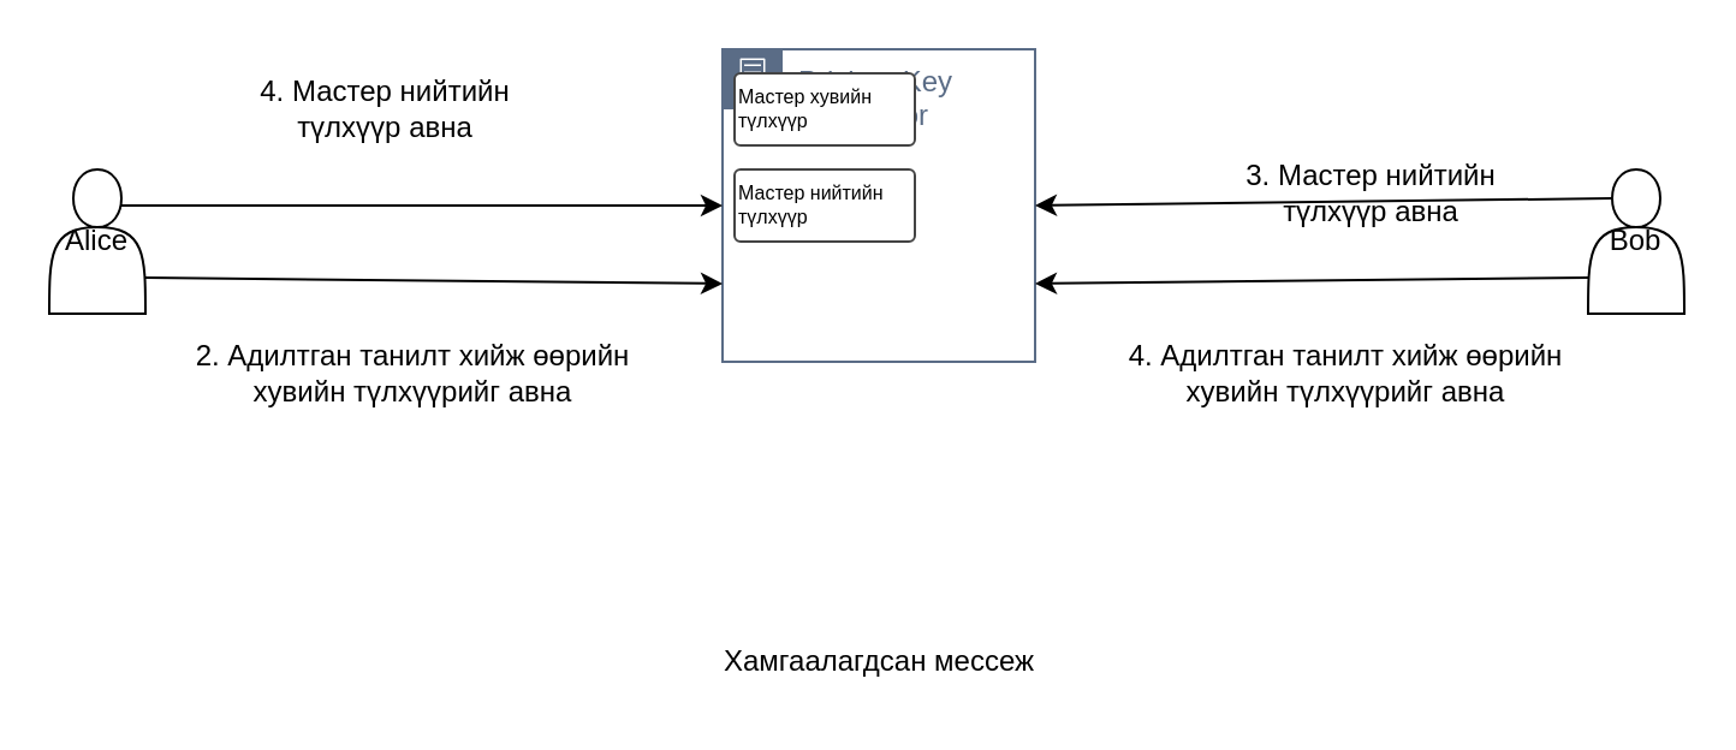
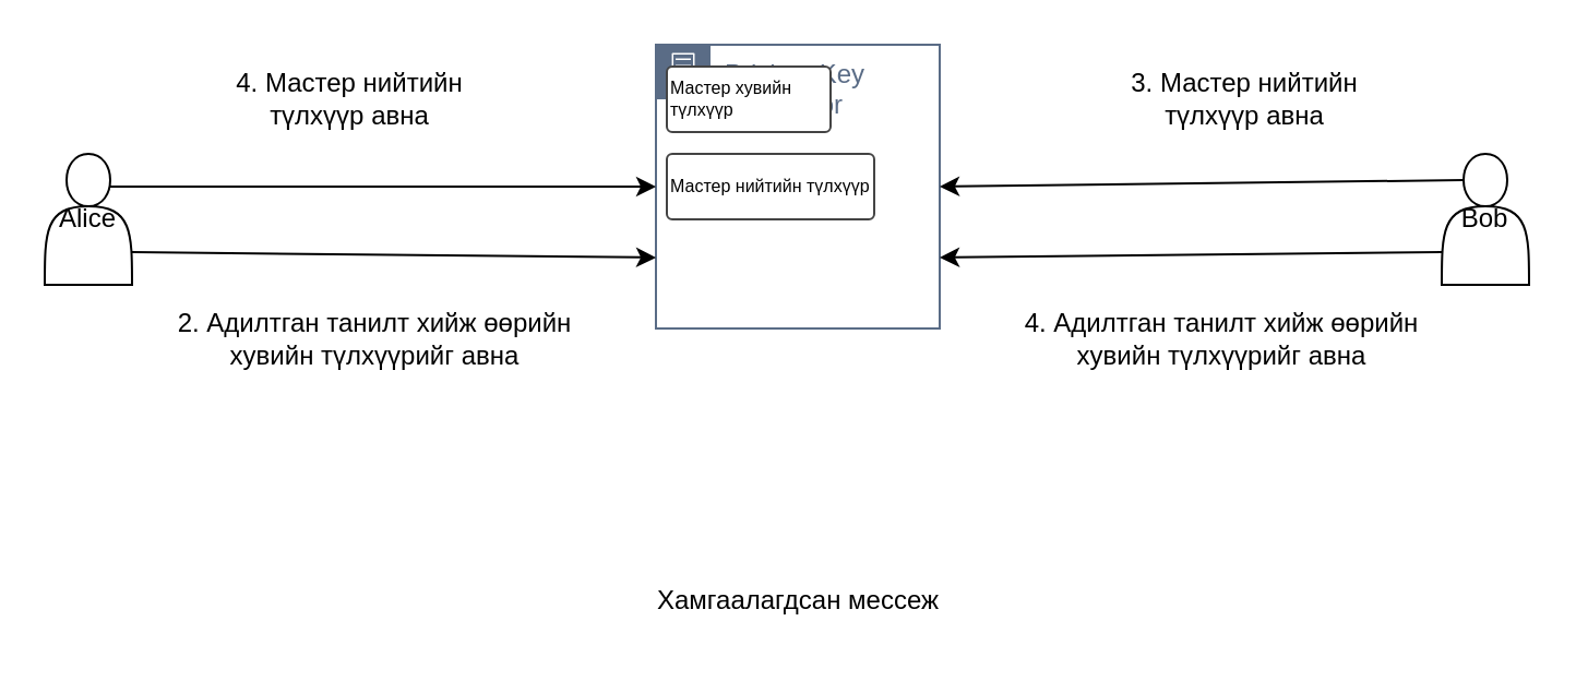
- <mxCell id="13" value="3. Мастер нийтийн түлхүүр авна" style="text;html=1;strokeColor=none;fillColor=none;align=center;verticalAlign=middle;whiteSpace=wrap;rounded=0;" vertex="1" parent="1"><mxGeometry x="510" y="65" width="120" height="30" as="geometry" /></mxCell>
+ <mxCell id="13" value="3. Мастер нийтийн түлхүүр авна" style="text;html=1;strokeColor=none;fillColor=none;align=center;verticalAlign=middle;whiteSpace=wrap;rounded=0;" vertex="1" parent="1"><mxGeometry x="510" y="30" width="120" height="30" as="geometry" /></mxCell>
- <mxCell id="4" value="Мастер нийтийн түлхүүр" style="strokeWidth=1;html=1;shadow=0;dashed=0;shape=mxgraph.ios.iTextInput;strokeColor=#444444;buttonText=;fontSize=8;whiteSpace=wrap;align=left;" vertex="1" parent="2"><mxGeometry x="5" y="50" width="75" height="30" as="geometry" /></mxCell>
+ <mxCell id="4" value="Мастер нийтийн түлхүүр" style="strokeWidth=1;html=1;shadow=0;dashed=0;shape=mxgraph.ios.iTextInput;strokeColor=#444444;buttonText=;fontSize=8;whiteSpace=wrap;align=left;" vertex="1" parent="2"><mxGeometry x="5" y="50" width="95" height="30" as="geometry" /></mxCell>
